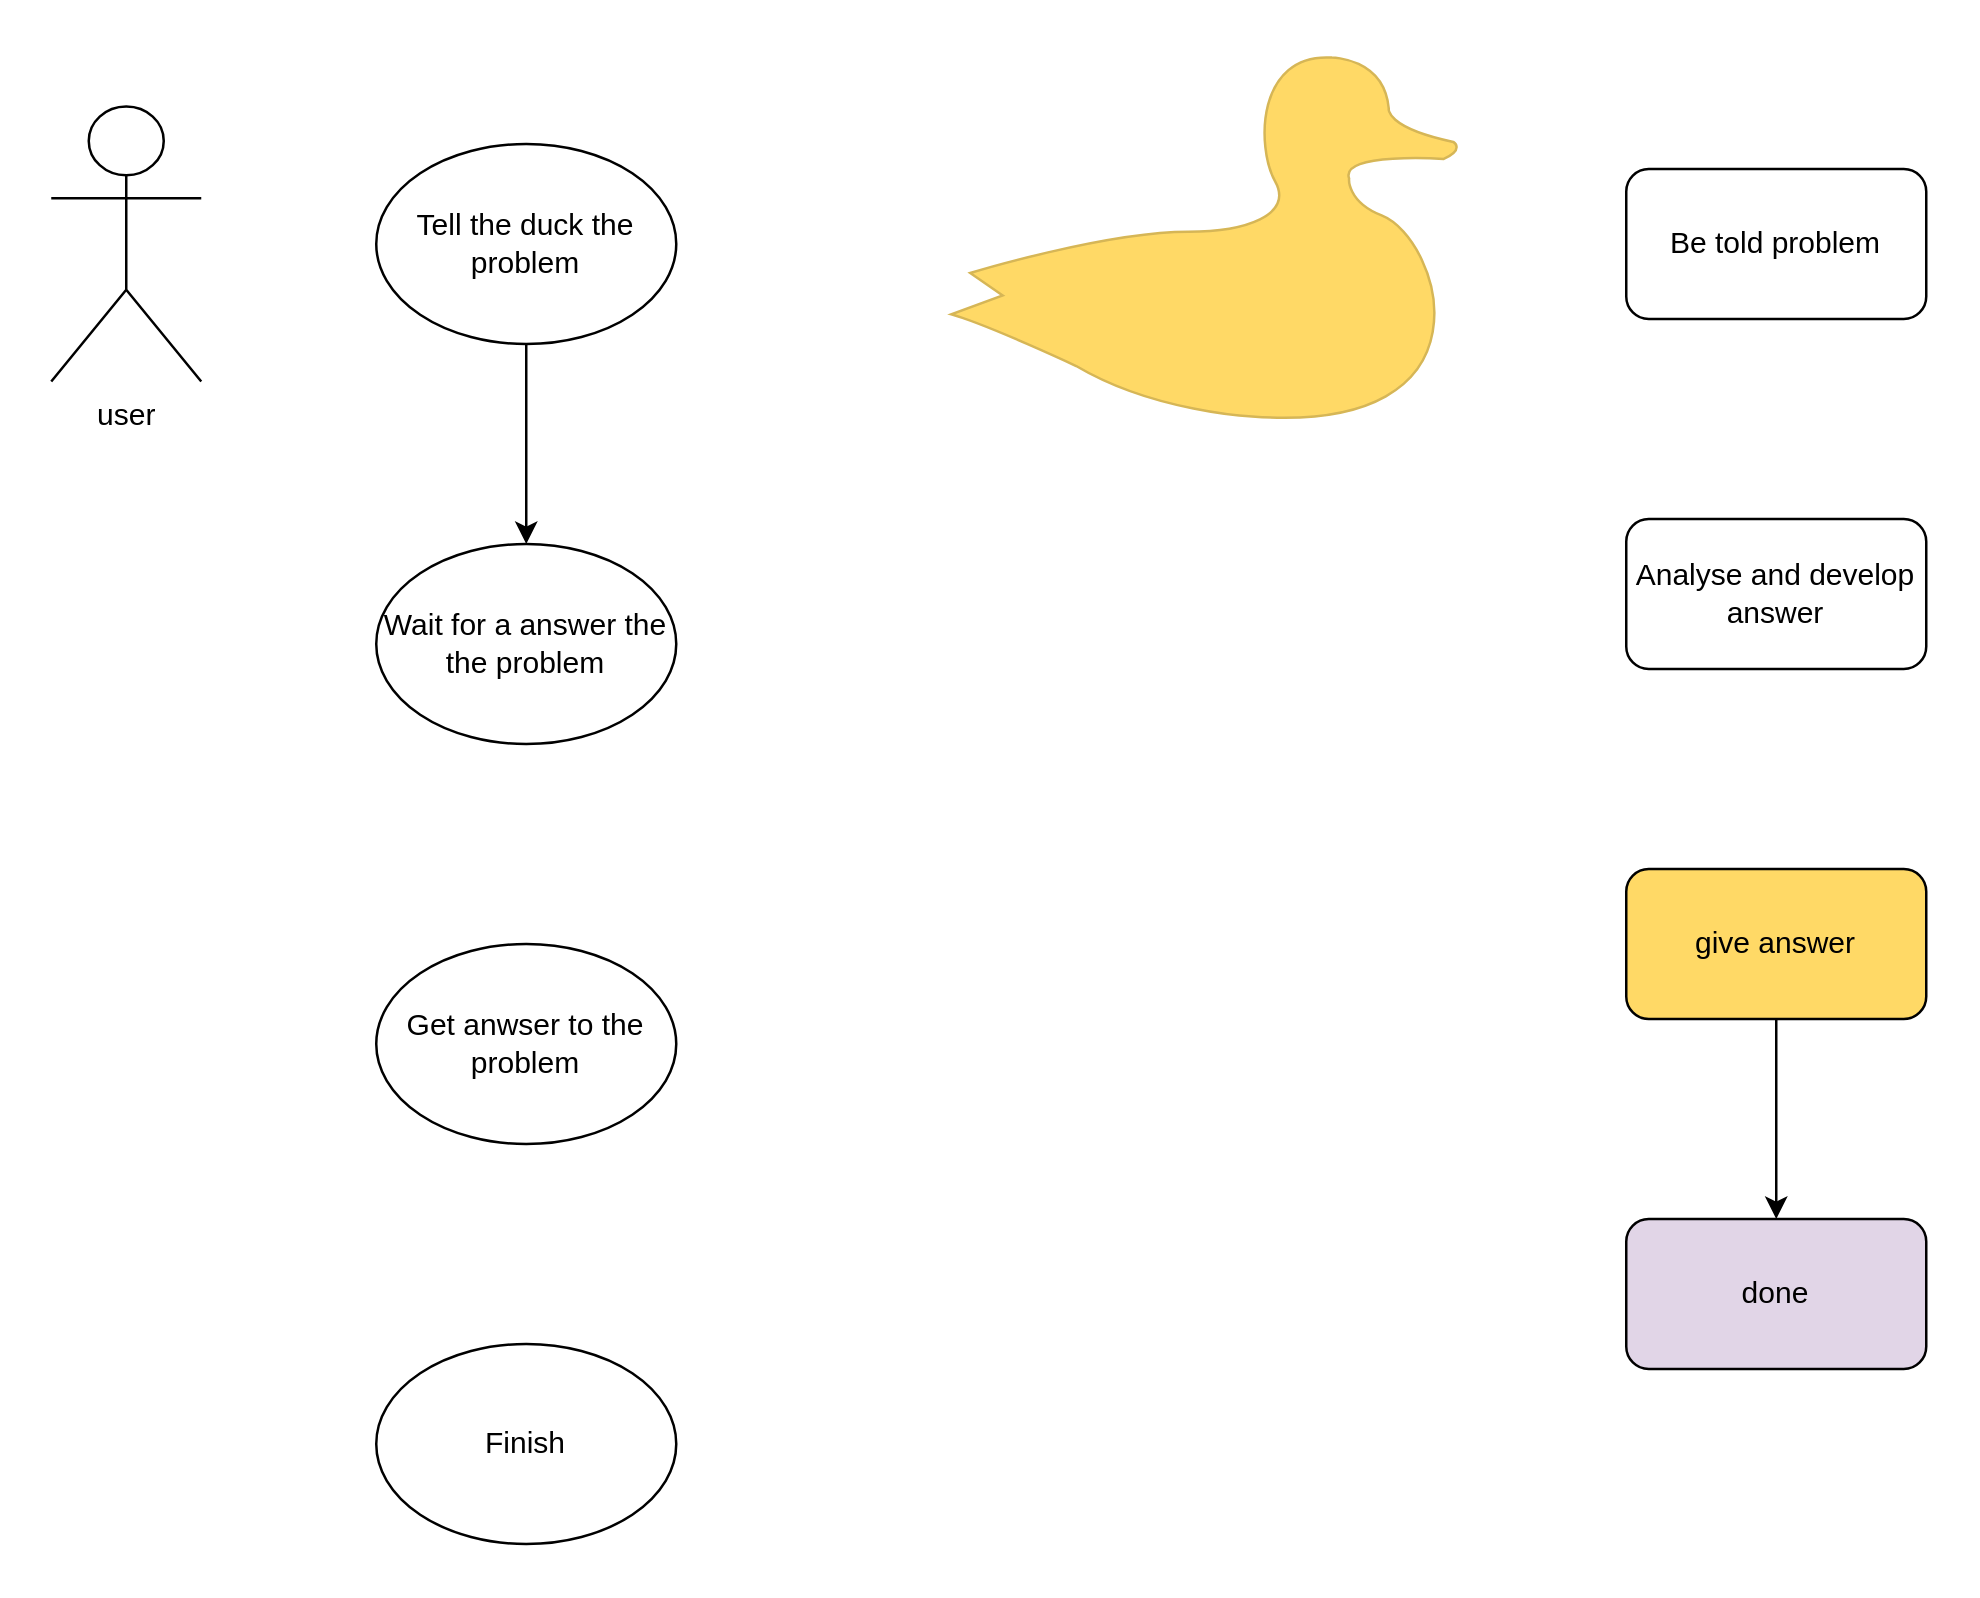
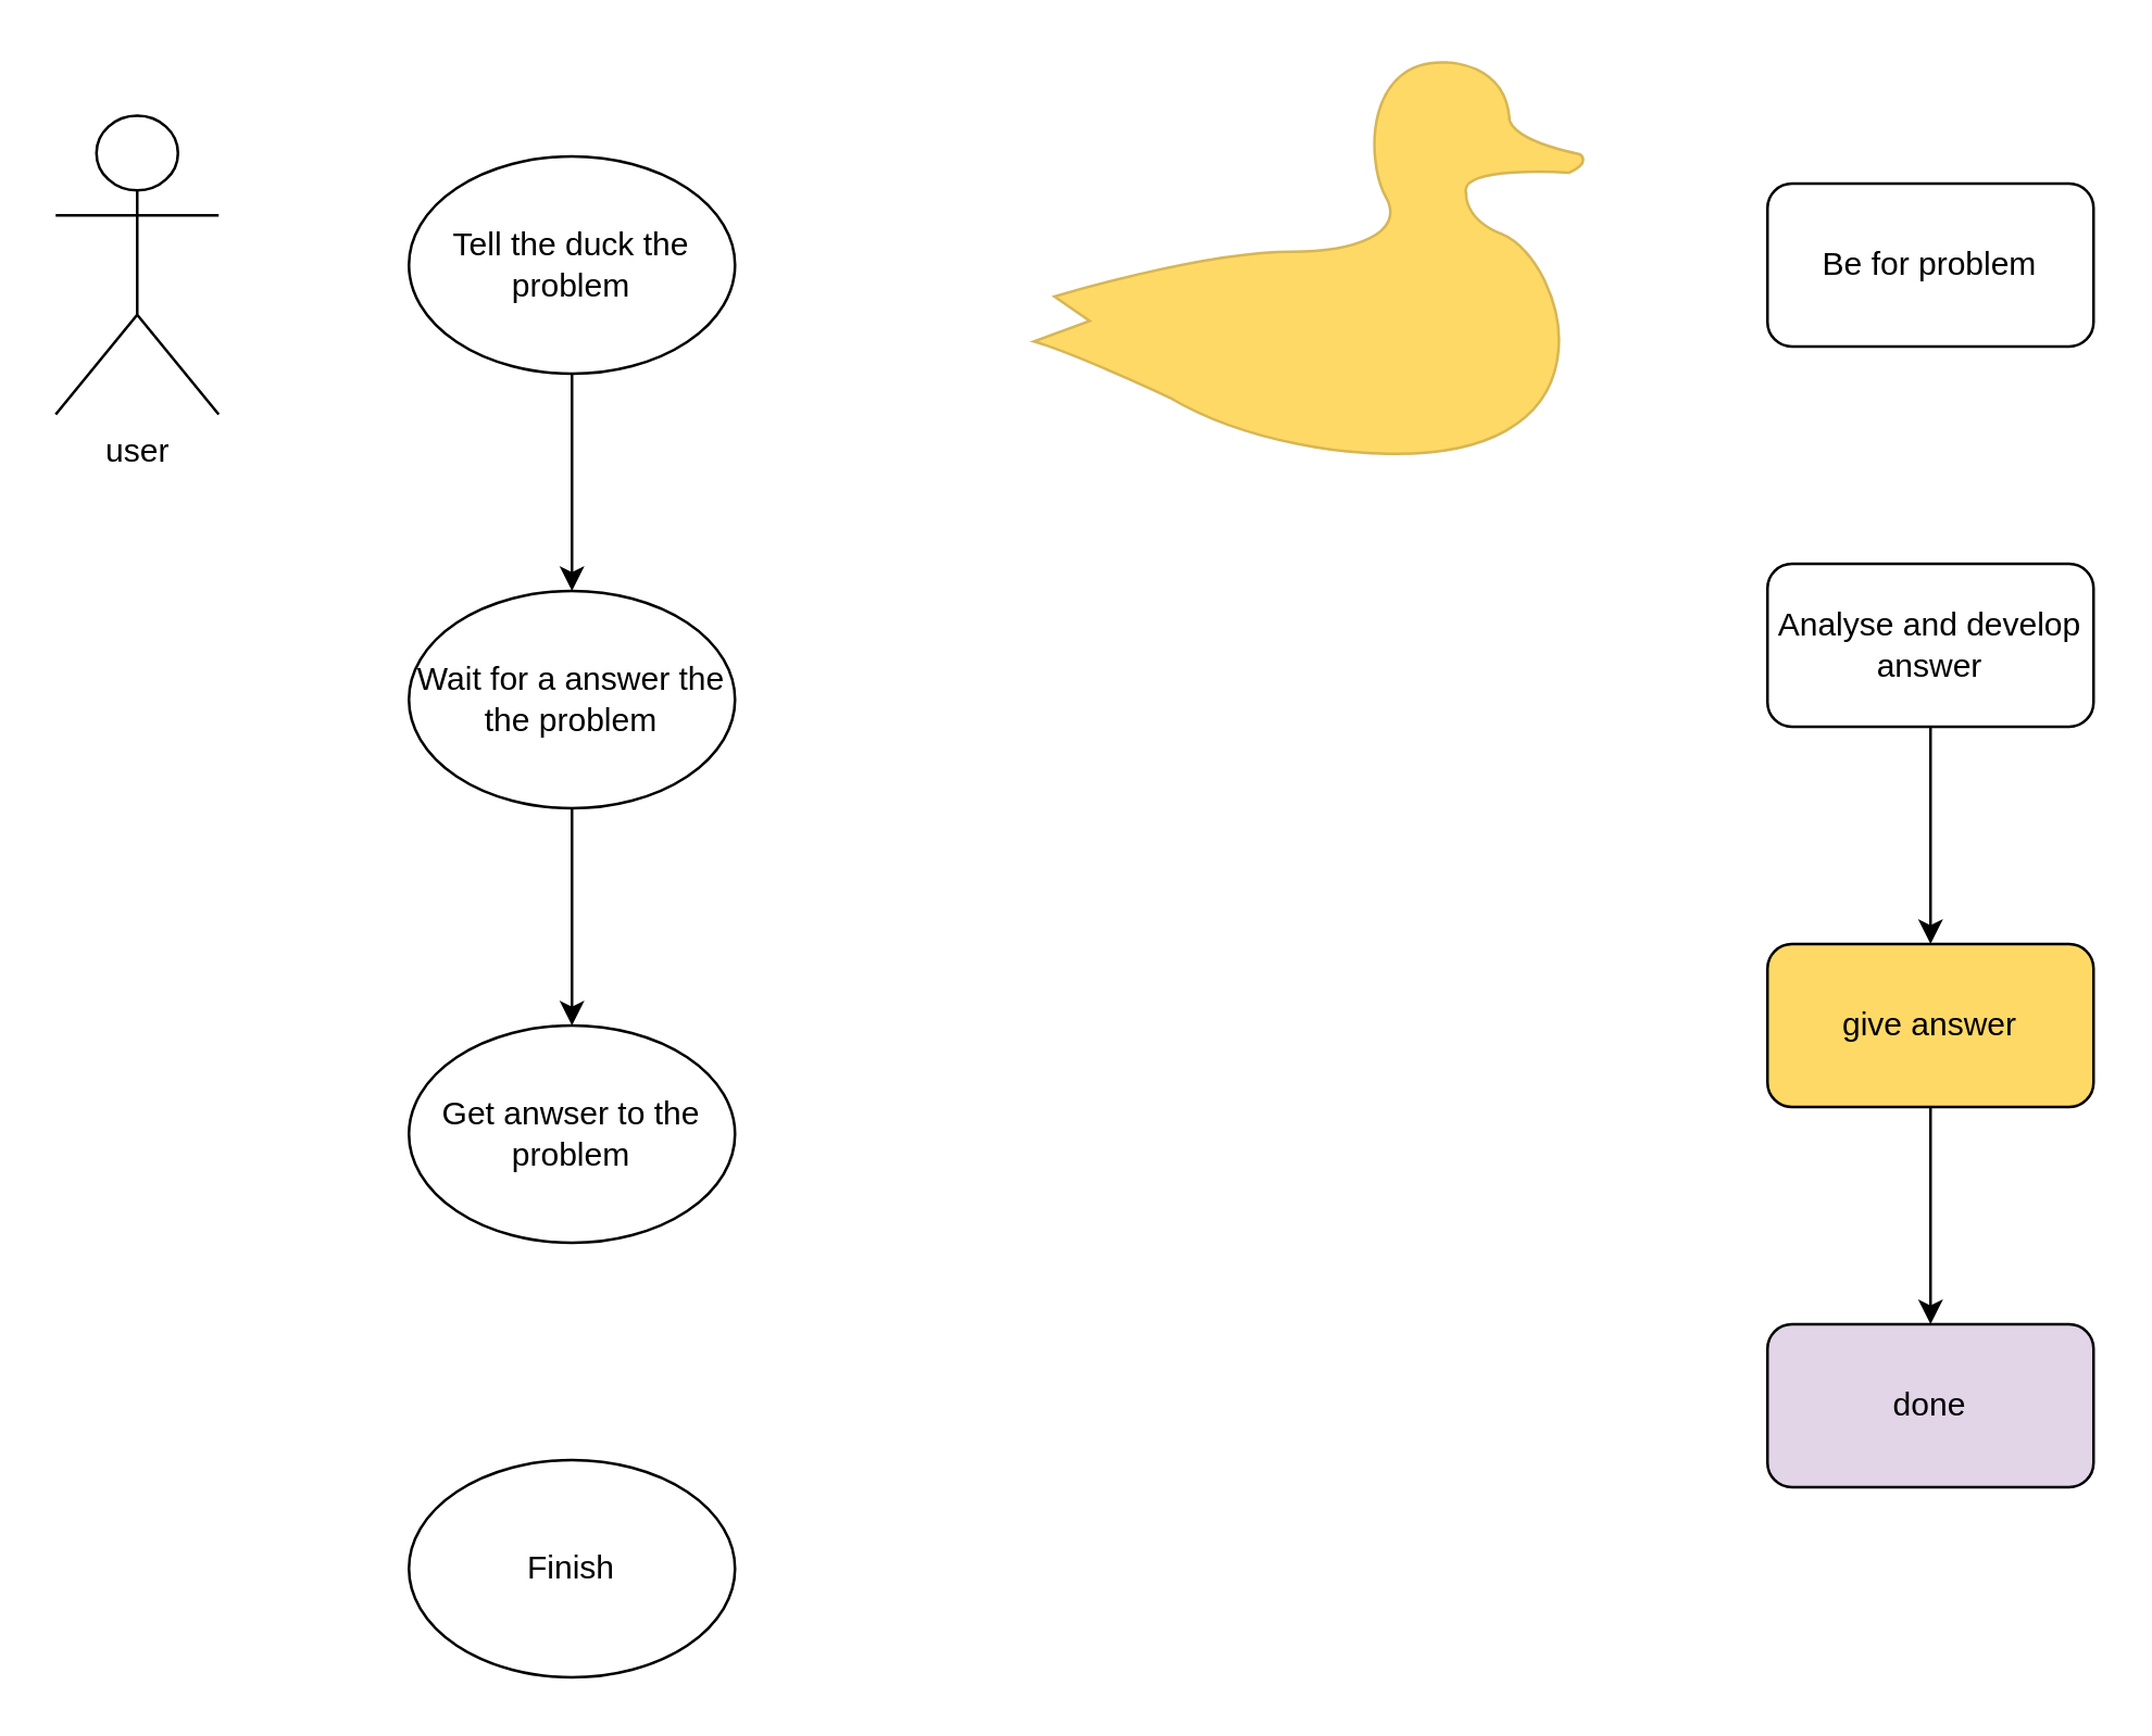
- <mxCell id="10" value="Be told problem" style="rounded=1;whiteSpace=wrap;html=1;" vertex="1" parent="1"><mxGeometry x="650" y="67" width="120" height="60" as="geometry" /></mxCell>
+ <mxCell id="10" value="Be for problem" style="rounded=1;whiteSpace=wrap;html=1;" vertex="1" parent="1"><mxGeometry x="650" y="67" width="120" height="60" as="geometry" /></mxCell>
+ <mxCell id="11" value="" style="edgeStyle=orthogonalEdgeStyle;rounded=0;orthogonalLoop=1;jettySize=auto;html=1;" edge="1" parent="1" source="12" target="14"><mxGeometry relative="1" as="geometry" /></mxCell>
+ <mxCell id="5" value="" style="edgeStyle=orthogonalEdgeStyle;rounded=0;orthogonalLoop=1;jettySize=auto;html=1;" edge="1" parent="1" source="6" target="7"><mxGeometry relative="1" as="geometry" /></mxCell>
